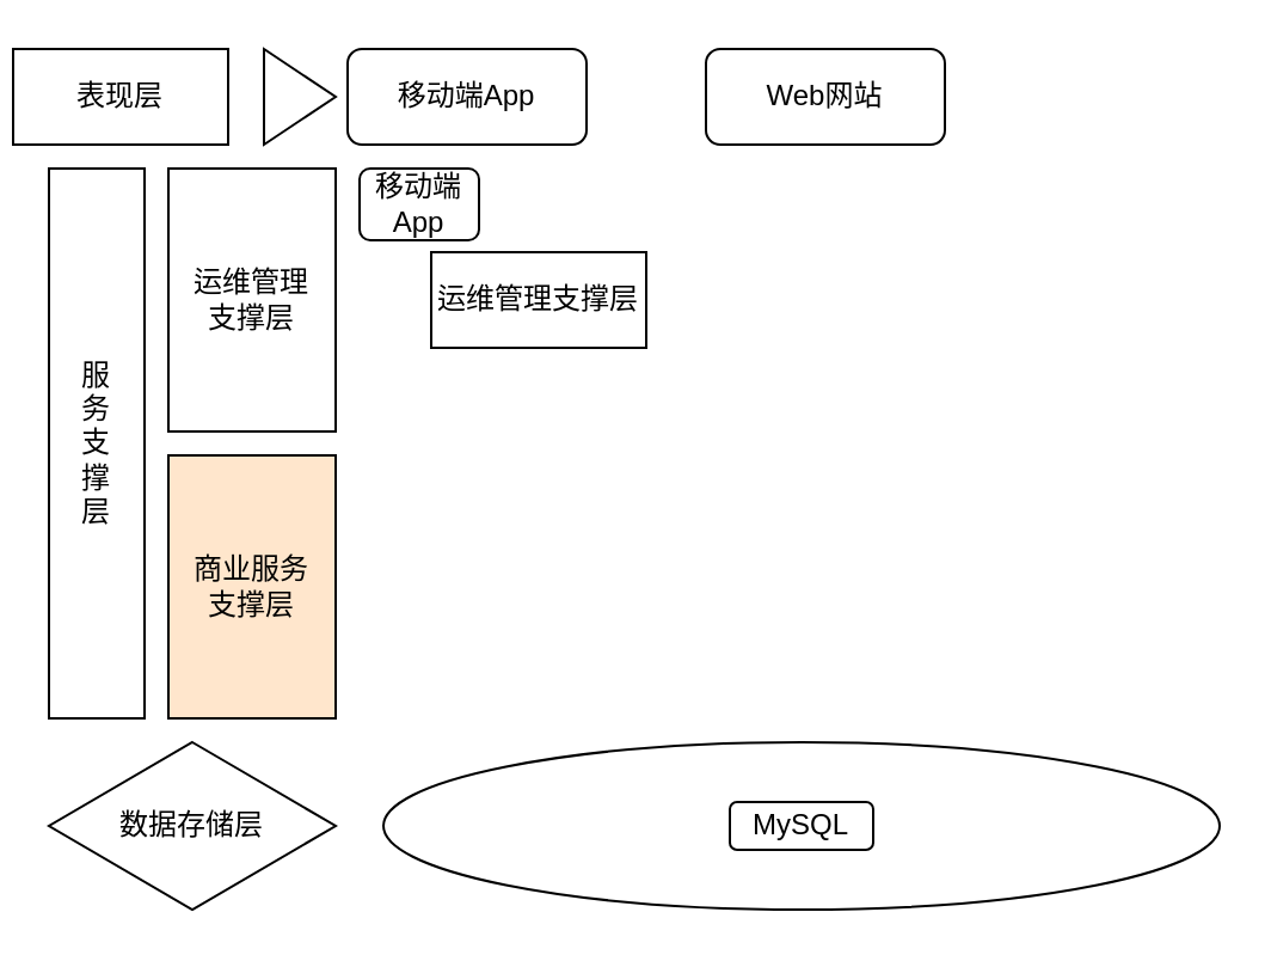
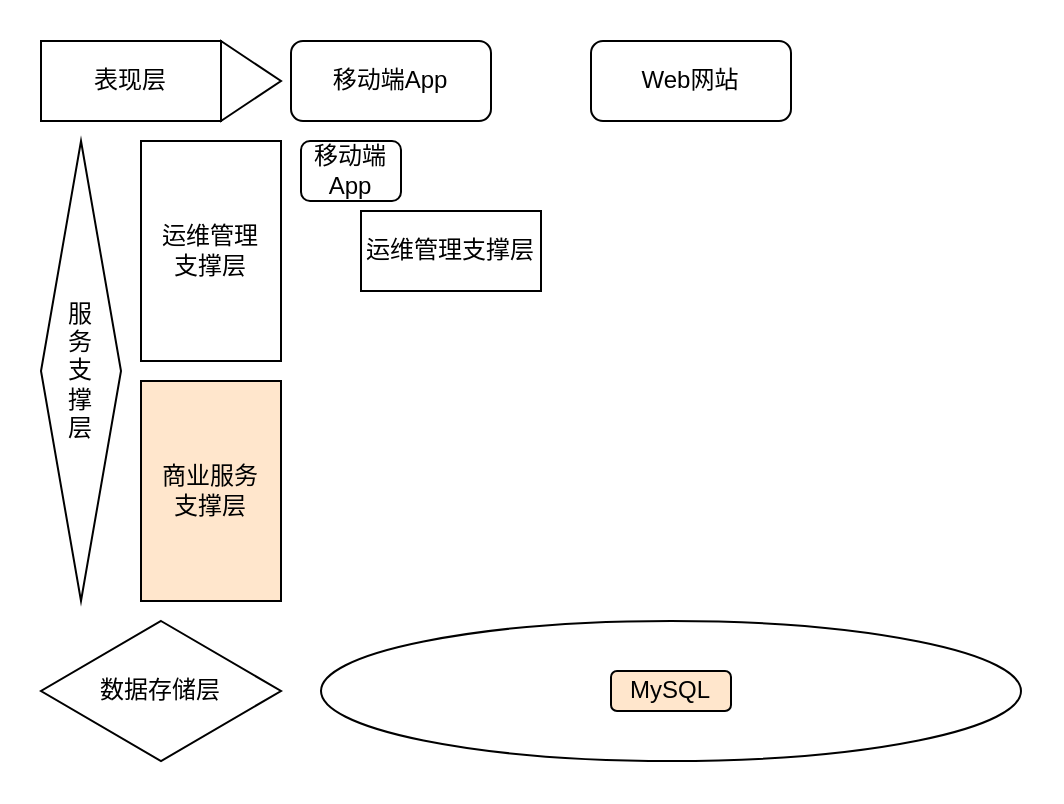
- <mxCell id="2" value="表现层" style="rounded=0;whiteSpace=wrap;html=1;" parent="1" vertex="1"><mxGeometry x="5" y="20" width="90" height="40" as="geometry" /></mxCell>
+ <mxCell id="2" value="表现层" style="rounded=0;whiteSpace=wrap;html=1;" parent="1" vertex="1"><mxGeometry x="20" y="20" width="90" height="40" as="geometry" /></mxCell>
- <mxCell id="3" value="服&lt;br&gt;务&lt;br&gt;支&lt;br&gt;撑&lt;br&gt;层" style="rounded=0;whiteSpace=wrap;html=1;" vertex="1" parent="1"><mxGeometry x="20" y="70" width="40" height="230" as="geometry" /></mxCell>
+ <mxCell id="3" value="服&lt;br&gt;务&lt;br&gt;支&lt;br&gt;撑&lt;br&gt;层" style="rhombus;whiteSpace=wrap;html=1;" vertex="1" parent="1"><mxGeometry x="20" y="70" width="40" height="230" as="geometry" /></mxCell>
- <mxCell id="13" value="MySQL" style="rounded=1;whiteSpace=wrap;html=1;" vertex="1" parent="1"><mxGeometry x="305" y="335" width="60" height="20" as="geometry" /></mxCell>
+ <mxCell id="13" value="MySQL" style="rounded=1;whiteSpace=wrap;html=1;fillColor=#ffe6cc;" vertex="1" parent="1"><mxGeometry x="305" y="335" width="60" height="20" as="geometry" /></mxCell>
